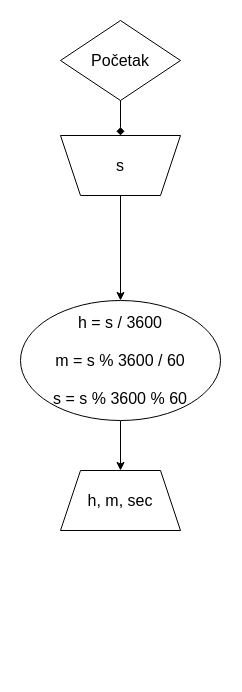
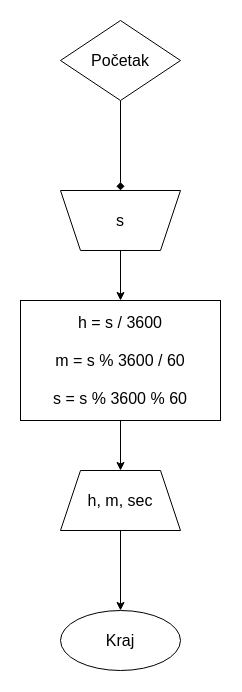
- <mxCell id="5" value="s" style="shape=trapezoid;perimeter=trapezoidPerimeter;whiteSpace=wrap;html=1;fixedSize=1;fontSize=16;fontColor=#000000;labelBackgroundColor=none;direction=west;" parent="1" vertex="1"><mxGeometry x="60" y="135" width="120" height="60" as="geometry" /></mxCell>
+ <mxCell id="5" value="s" style="shape=trapezoid;perimeter=trapezoidPerimeter;whiteSpace=wrap;html=1;fixedSize=1;fontSize=16;fontColor=#000000;labelBackgroundColor=none;direction=west;" parent="1" vertex="1"><mxGeometry x="60" y="190" width="120" height="60" as="geometry" /></mxCell>
- <mxCell id="7" value="h = s / 3600&lt;br&gt;&lt;br&gt;m = s % 3600 / 60&lt;br&gt;&lt;br&gt;s = s % 3600 % 60" style="ellipse;whiteSpace=wrap;html=1;fontSize=16;fontColor=#000000;labelBackgroundColor=none;" parent="1" vertex="1"><mxGeometry x="20" y="300" width="200" height="120" as="geometry" /></mxCell>
+ <mxCell id="7" value="h = s / 3600&lt;br&gt;&lt;br&gt;m = s % 3600 / 60&lt;br&gt;&lt;br&gt;s = s % 3600 % 60" style="whiteSpace=wrap;html=1;fontSize=16;fontColor=#000000;labelBackgroundColor=none;" parent="1" vertex="1"><mxGeometry x="20" y="300" width="200" height="120" as="geometry" /></mxCell>
+ <mxCell id="8" value="" style="edgeStyle=orthogonalEdgeStyle;rounded=0;orthogonalLoop=1;jettySize=auto;html=1;fontSize=16;fontColor=#000000;" parent="1" source="9" target="10" edge="1"><mxGeometry relative="1" as="geometry" /></mxCell>
+ <mxCell id="10" value="Kraj" style="ellipse;whiteSpace=wrap;html=1;fontSize=16;fontColor=#000000;labelBackgroundColor=none;" parent="1" vertex="1"><mxGeometry x="60" y="610" width="120" height="60" as="geometry" /></mxCell>
